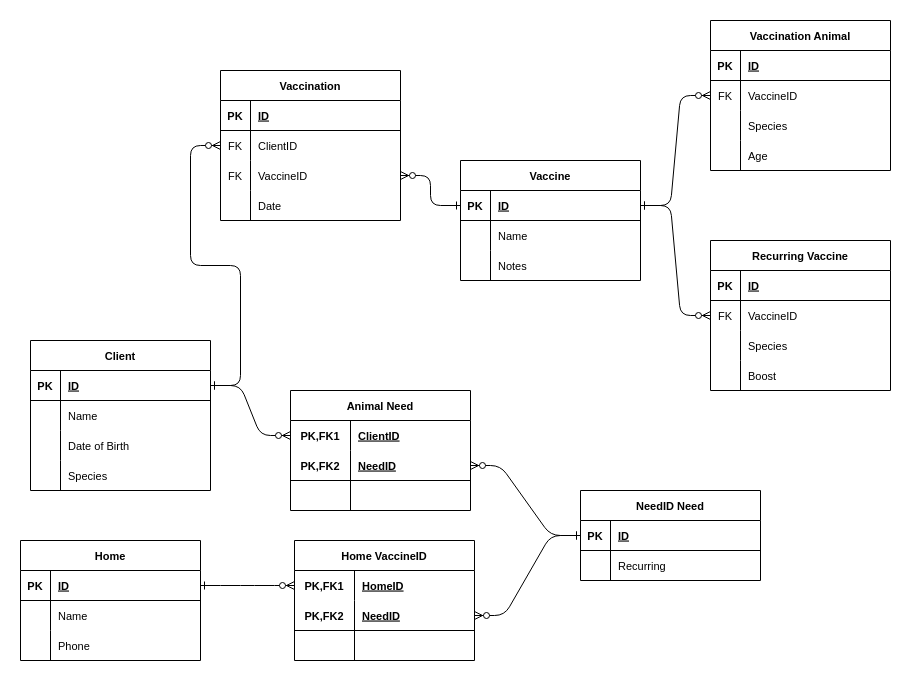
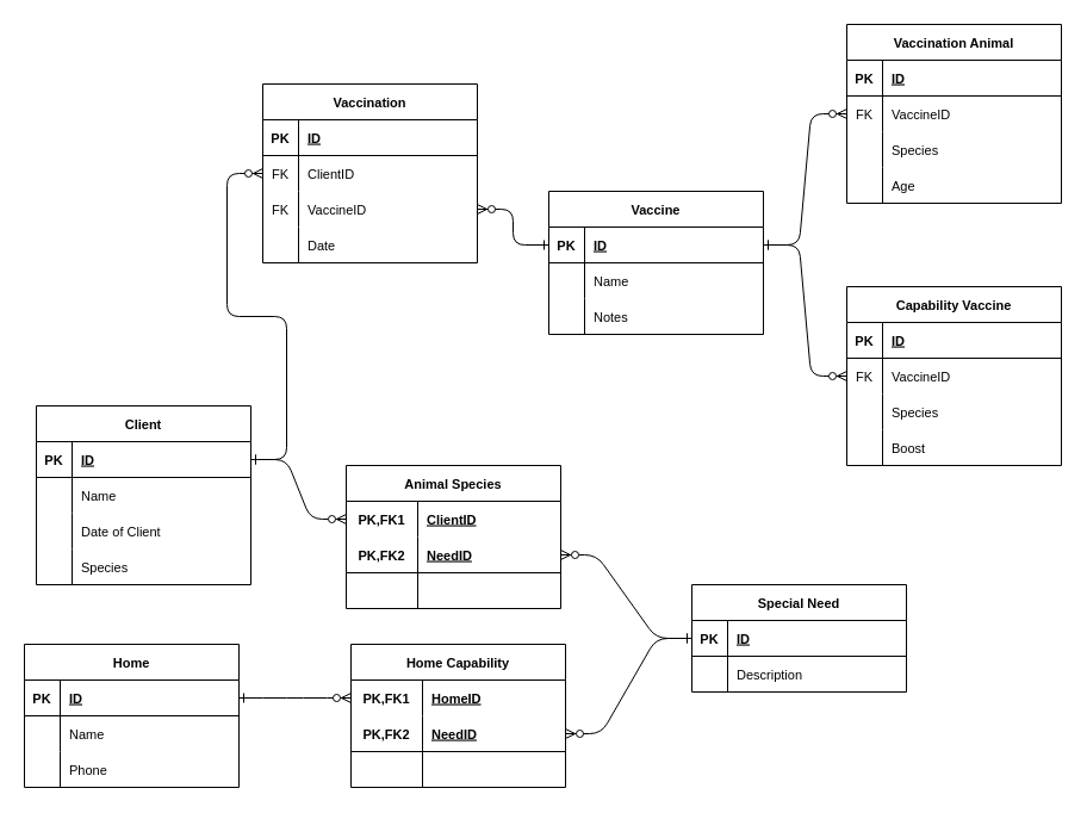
- <mxCell id="60" value="Recurring Vaccine" style="shape=table;startSize=30;container=1;collapsible=1;childLayout=tableLayout;fixedRows=1;rowLines=0;fontStyle=1;align=center;resizeLast=1;fontFamily=Helvetica;fontSize=11;fontColor=default;" parent="1" vertex="1"><mxGeometry x="710" y="240" width="180" height="150" as="geometry" /></mxCell>
+ <mxCell id="60" value="Capability Vaccine" style="shape=table;startSize=30;container=1;collapsible=1;childLayout=tableLayout;fixedRows=1;rowLines=0;fontStyle=1;align=center;resizeLast=1;fontFamily=Helvetica;fontSize=11;fontColor=default;" parent="1" vertex="1"><mxGeometry x="710" y="240" width="180" height="150" as="geometry" /></mxCell>
- <mxCell id="85" value="Animal Need" style="shape=table;startSize=30;container=1;collapsible=1;childLayout=tableLayout;fixedRows=1;rowLines=0;fontStyle=1;align=center;resizeLast=1;fontFamily=Helvetica;fontSize=11;fontColor=default;" parent="1" vertex="1"><mxGeometry x="290" y="390" width="180" height="120" as="geometry" /></mxCell>
+ <mxCell id="85" value="Animal Species" style="shape=table;startSize=30;container=1;collapsible=1;childLayout=tableLayout;fixedRows=1;rowLines=0;fontStyle=1;align=center;resizeLast=1;fontFamily=Helvetica;fontSize=11;fontColor=default;" parent="1" vertex="1"><mxGeometry x="290" y="390" width="180" height="120" as="geometry" /></mxCell>
- <mxCell id="24" value="Date of Birth" style="shape=partialRectangle;connectable=0;fillColor=none;top=0;left=0;bottom=0;right=0;align=left;spacingLeft=6;overflow=hidden;fontFamily=Helvetica;fontSize=11;fontColor=default;" parent="22" vertex="1"><mxGeometry x="30" width="150" height="30" as="geometry"><mxRectangle width="150" height="30" as="alternateBounds" /></mxGeometry></mxCell>
+ <mxCell id="24" value="Date of Client" style="shape=partialRectangle;connectable=0;fillColor=none;top=0;left=0;bottom=0;right=0;align=left;spacingLeft=6;overflow=hidden;fontFamily=Helvetica;fontSize=11;fontColor=default;" parent="22" vertex="1"><mxGeometry x="30" width="150" height="30" as="geometry"><mxRectangle width="150" height="30" as="alternateBounds" /></mxGeometry></mxCell>
- <mxCell id="38" value="NeedID Need" style="shape=table;startSize=30;container=1;collapsible=1;childLayout=tableLayout;fixedRows=1;rowLines=0;fontStyle=1;align=center;resizeLast=1;fontFamily=Helvetica;fontSize=11;fontColor=default;" parent="1" vertex="1"><mxGeometry x="580" y="490" width="180" height="90" as="geometry" /></mxCell>
+ <mxCell id="38" value="Special Need" style="shape=table;startSize=30;container=1;collapsible=1;childLayout=tableLayout;fixedRows=1;rowLines=0;fontStyle=1;align=center;resizeLast=1;fontFamily=Helvetica;fontSize=11;fontColor=default;" parent="1" vertex="1"><mxGeometry x="580" y="490" width="180" height="90" as="geometry" /></mxCell>
- <mxCell id="95" value="Home VaccineID" style="shape=table;startSize=30;container=1;collapsible=1;childLayout=tableLayout;fixedRows=1;rowLines=0;fontStyle=1;align=center;resizeLast=1;fontFamily=Helvetica;fontSize=11;fontColor=default;" parent="1" vertex="1"><mxGeometry x="294" y="540" width="180" height="120" as="geometry" /></mxCell>
+ <mxCell id="95" value="Home Capability" style="shape=table;startSize=30;container=1;collapsible=1;childLayout=tableLayout;fixedRows=1;rowLines=0;fontStyle=1;align=center;resizeLast=1;fontFamily=Helvetica;fontSize=11;fontColor=default;" parent="1" vertex="1"><mxGeometry x="294" y="540" width="180" height="120" as="geometry" /></mxCell>
- <mxCell id="44" value="Recurring" style="shape=partialRectangle;connectable=0;fillColor=none;top=0;left=0;bottom=0;right=0;align=left;spacingLeft=6;overflow=hidden;fontFamily=Helvetica;fontSize=11;fontColor=default;" parent="42" vertex="1"><mxGeometry x="30" width="150" height="30" as="geometry"><mxRectangle width="150" height="30" as="alternateBounds" /></mxGeometry></mxCell>
+ <mxCell id="44" value="Description" style="shape=partialRectangle;connectable=0;fillColor=none;top=0;left=0;bottom=0;right=0;align=left;spacingLeft=6;overflow=hidden;fontFamily=Helvetica;fontSize=11;fontColor=default;" parent="42" vertex="1"><mxGeometry x="30" width="150" height="30" as="geometry"><mxRectangle width="150" height="30" as="alternateBounds" /></mxGeometry></mxCell>
